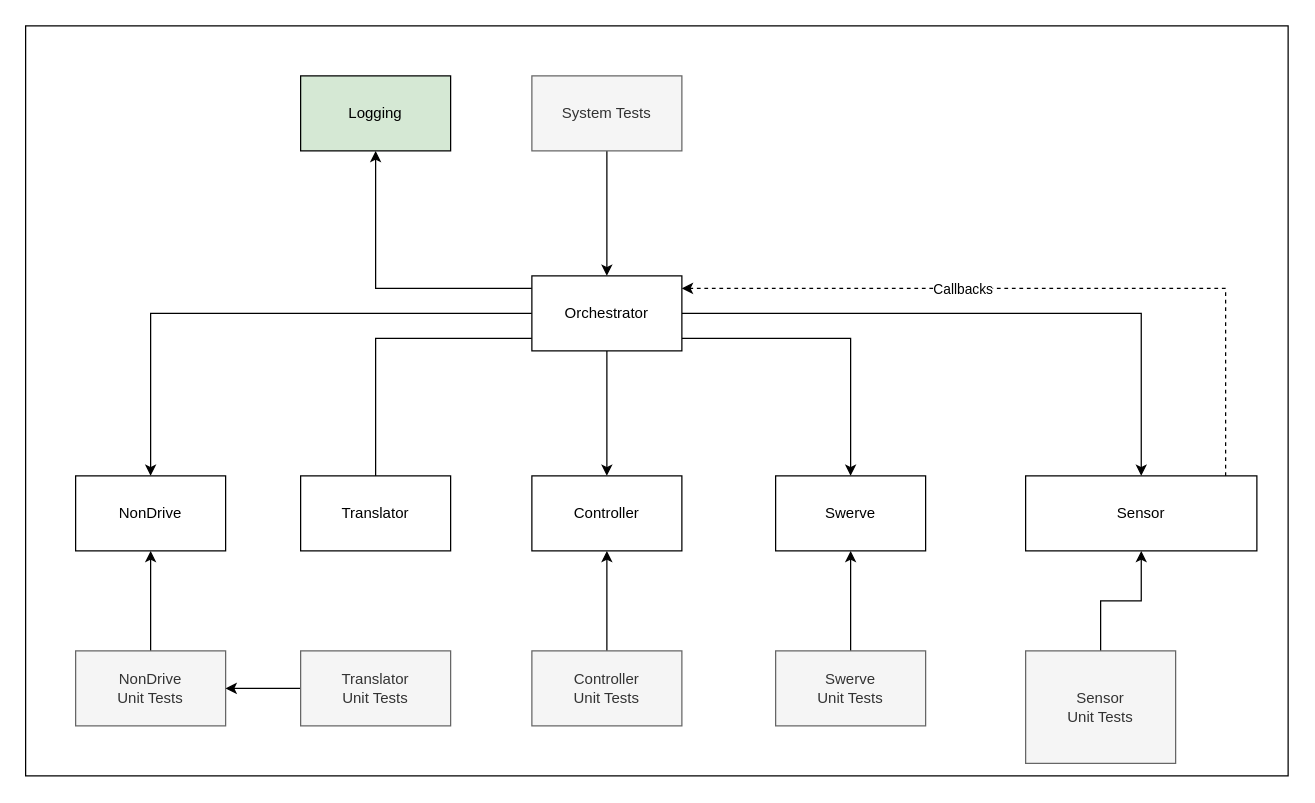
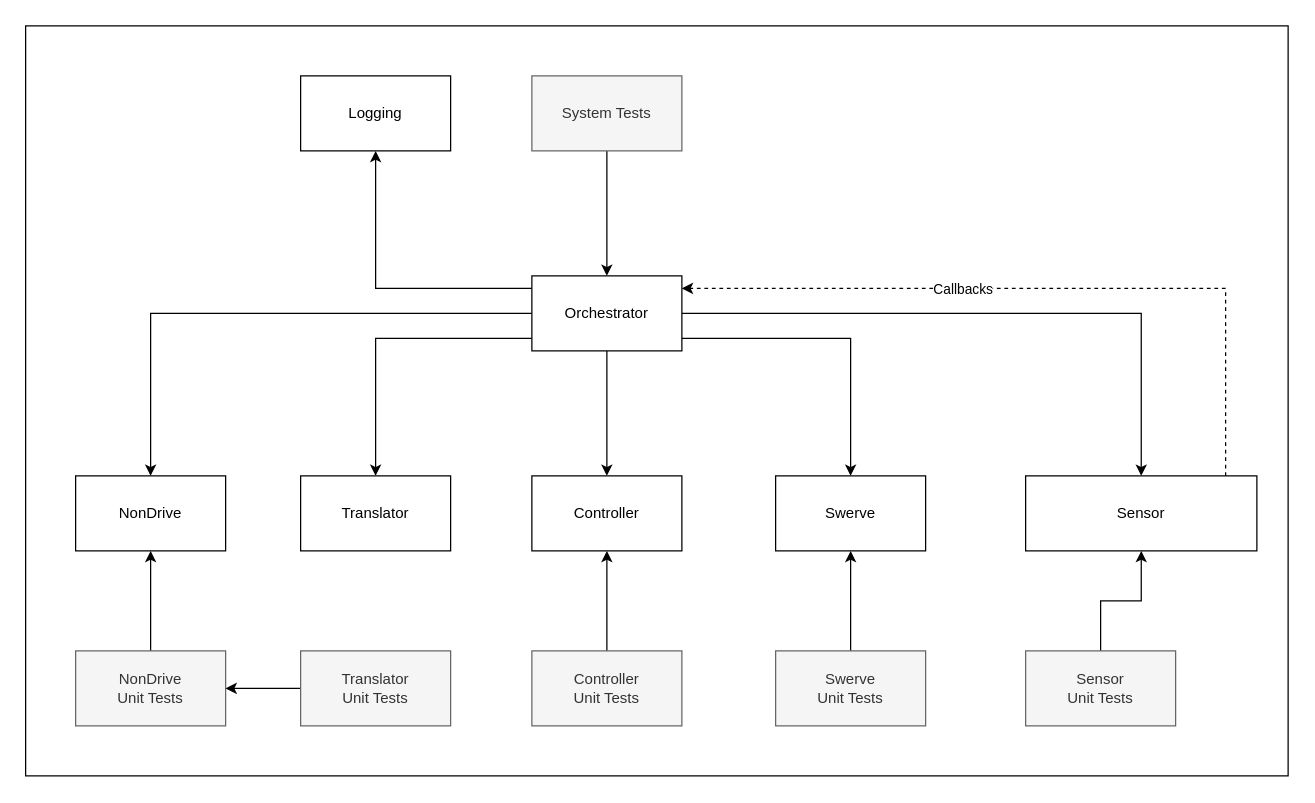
- <mxCell id="29" value="Logging" style="rounded=0;whiteSpace=wrap;html=1;fillColor=#d5e8d4;" vertex="1" parent="1"><mxGeometry x="240" y="60" width="120" height="60" as="geometry" /></mxCell>
+ <mxCell id="29" value="Logging" style="rounded=0;whiteSpace=wrap;html=1;" vertex="1" parent="1"><mxGeometry x="240" y="60" width="120" height="60" as="geometry" /></mxCell>
- <mxCell id="5" style="edgeStyle=orthogonalEdgeStyle;rounded=0;orthogonalLoop=1;jettySize=auto;html=1;endArrow=none;" edge="1" parent="1" source="9" target="12"><mxGeometry relative="1" as="geometry"><Array as="points"><mxPoint x="300" y="270" /></Array></mxGeometry></mxCell>
+ <mxCell id="5" style="edgeStyle=orthogonalEdgeStyle;rounded=0;orthogonalLoop=1;jettySize=auto;html=1;" edge="1" parent="1" source="9" target="12"><mxGeometry relative="1" as="geometry"><Array as="points"><mxPoint x="300" y="270" /></Array></mxGeometry></mxCell>
- <mxCell id="26" value="Sensor&lt;br&gt;Unit Tests" style="rounded=0;whiteSpace=wrap;html=1;fillColor=#f5f5f5;fontColor=#333333;strokeColor=#666666;" vertex="1" parent="1"><mxGeometry x="820" y="520" width="120" height="90" as="geometry" /></mxCell>
+ <mxCell id="26" value="Sensor&lt;br&gt;Unit Tests" style="rounded=0;whiteSpace=wrap;html=1;fillColor=#f5f5f5;fontColor=#333333;strokeColor=#666666;" vertex="1" parent="1"><mxGeometry x="820" y="520" width="120" height="60" as="geometry" /></mxCell>
